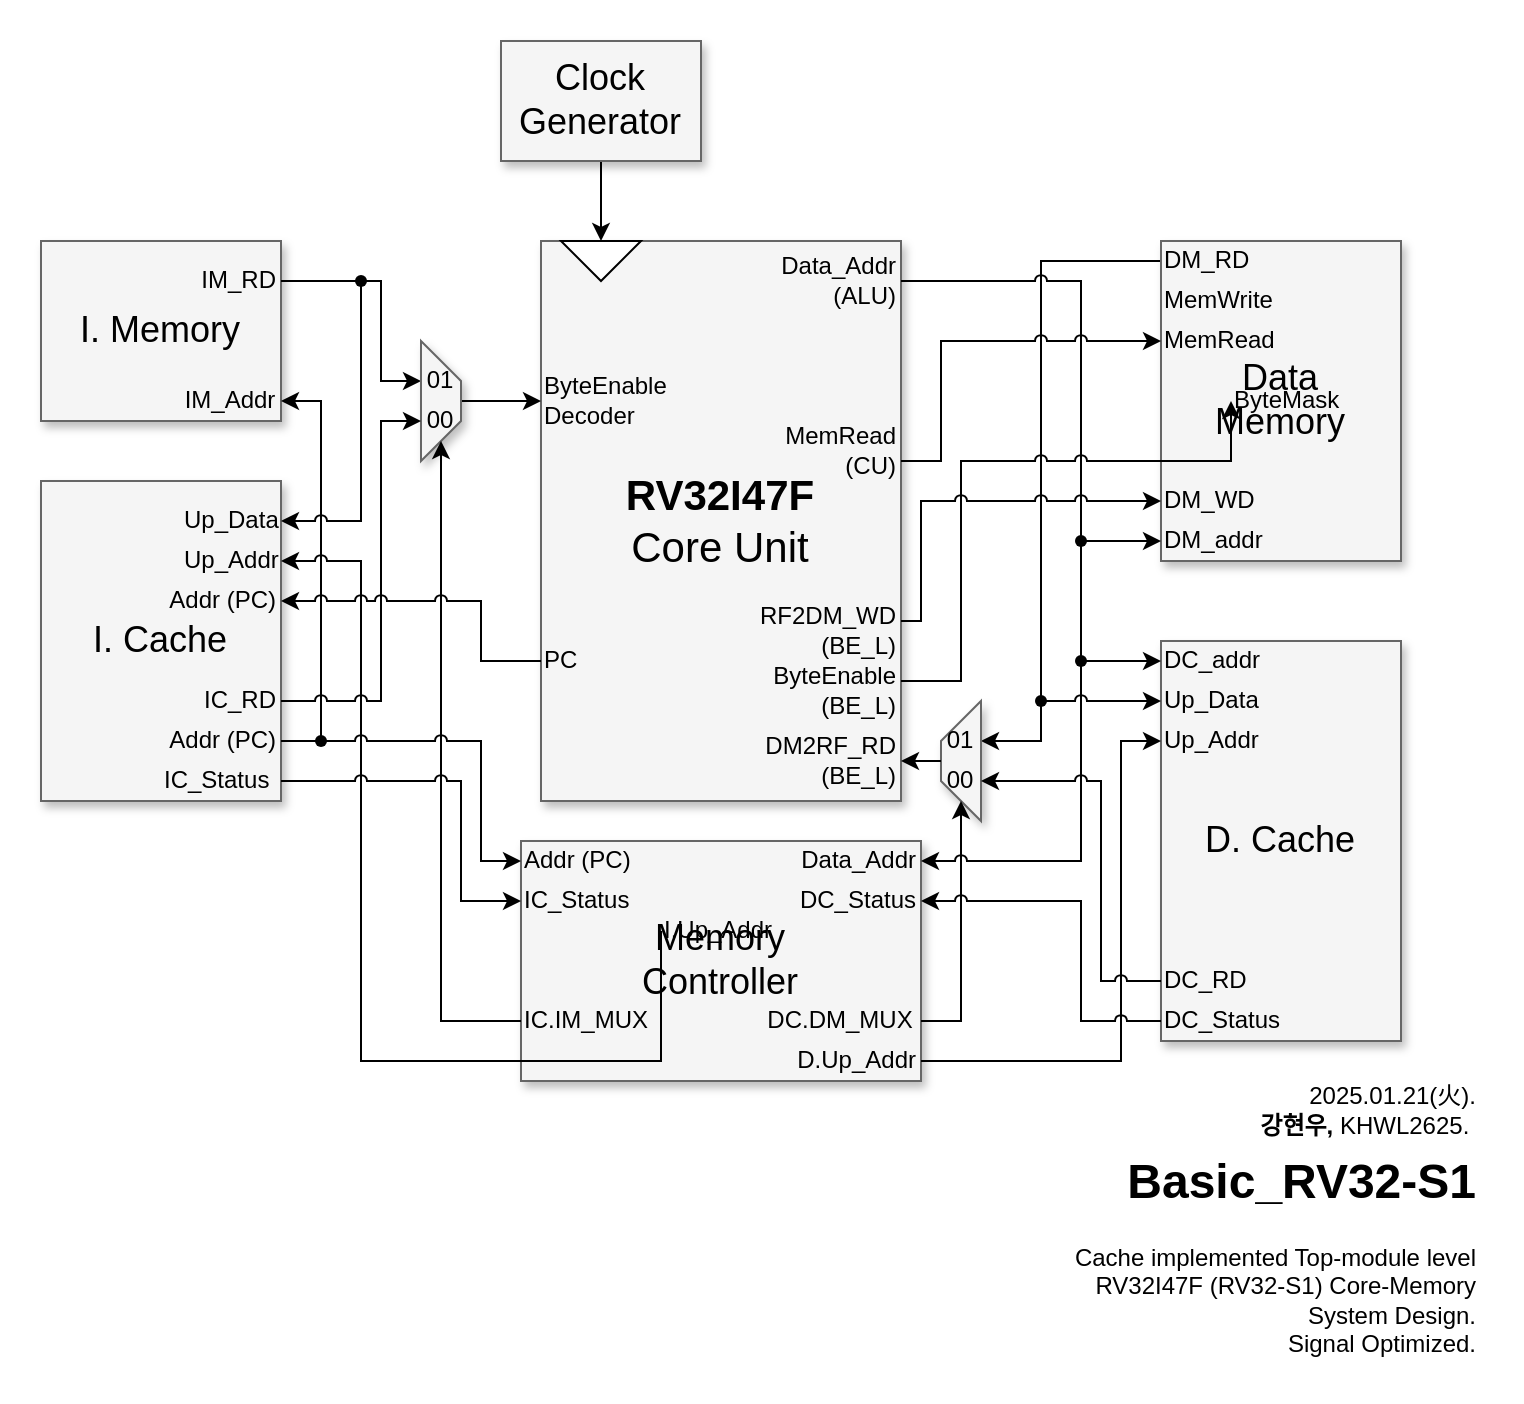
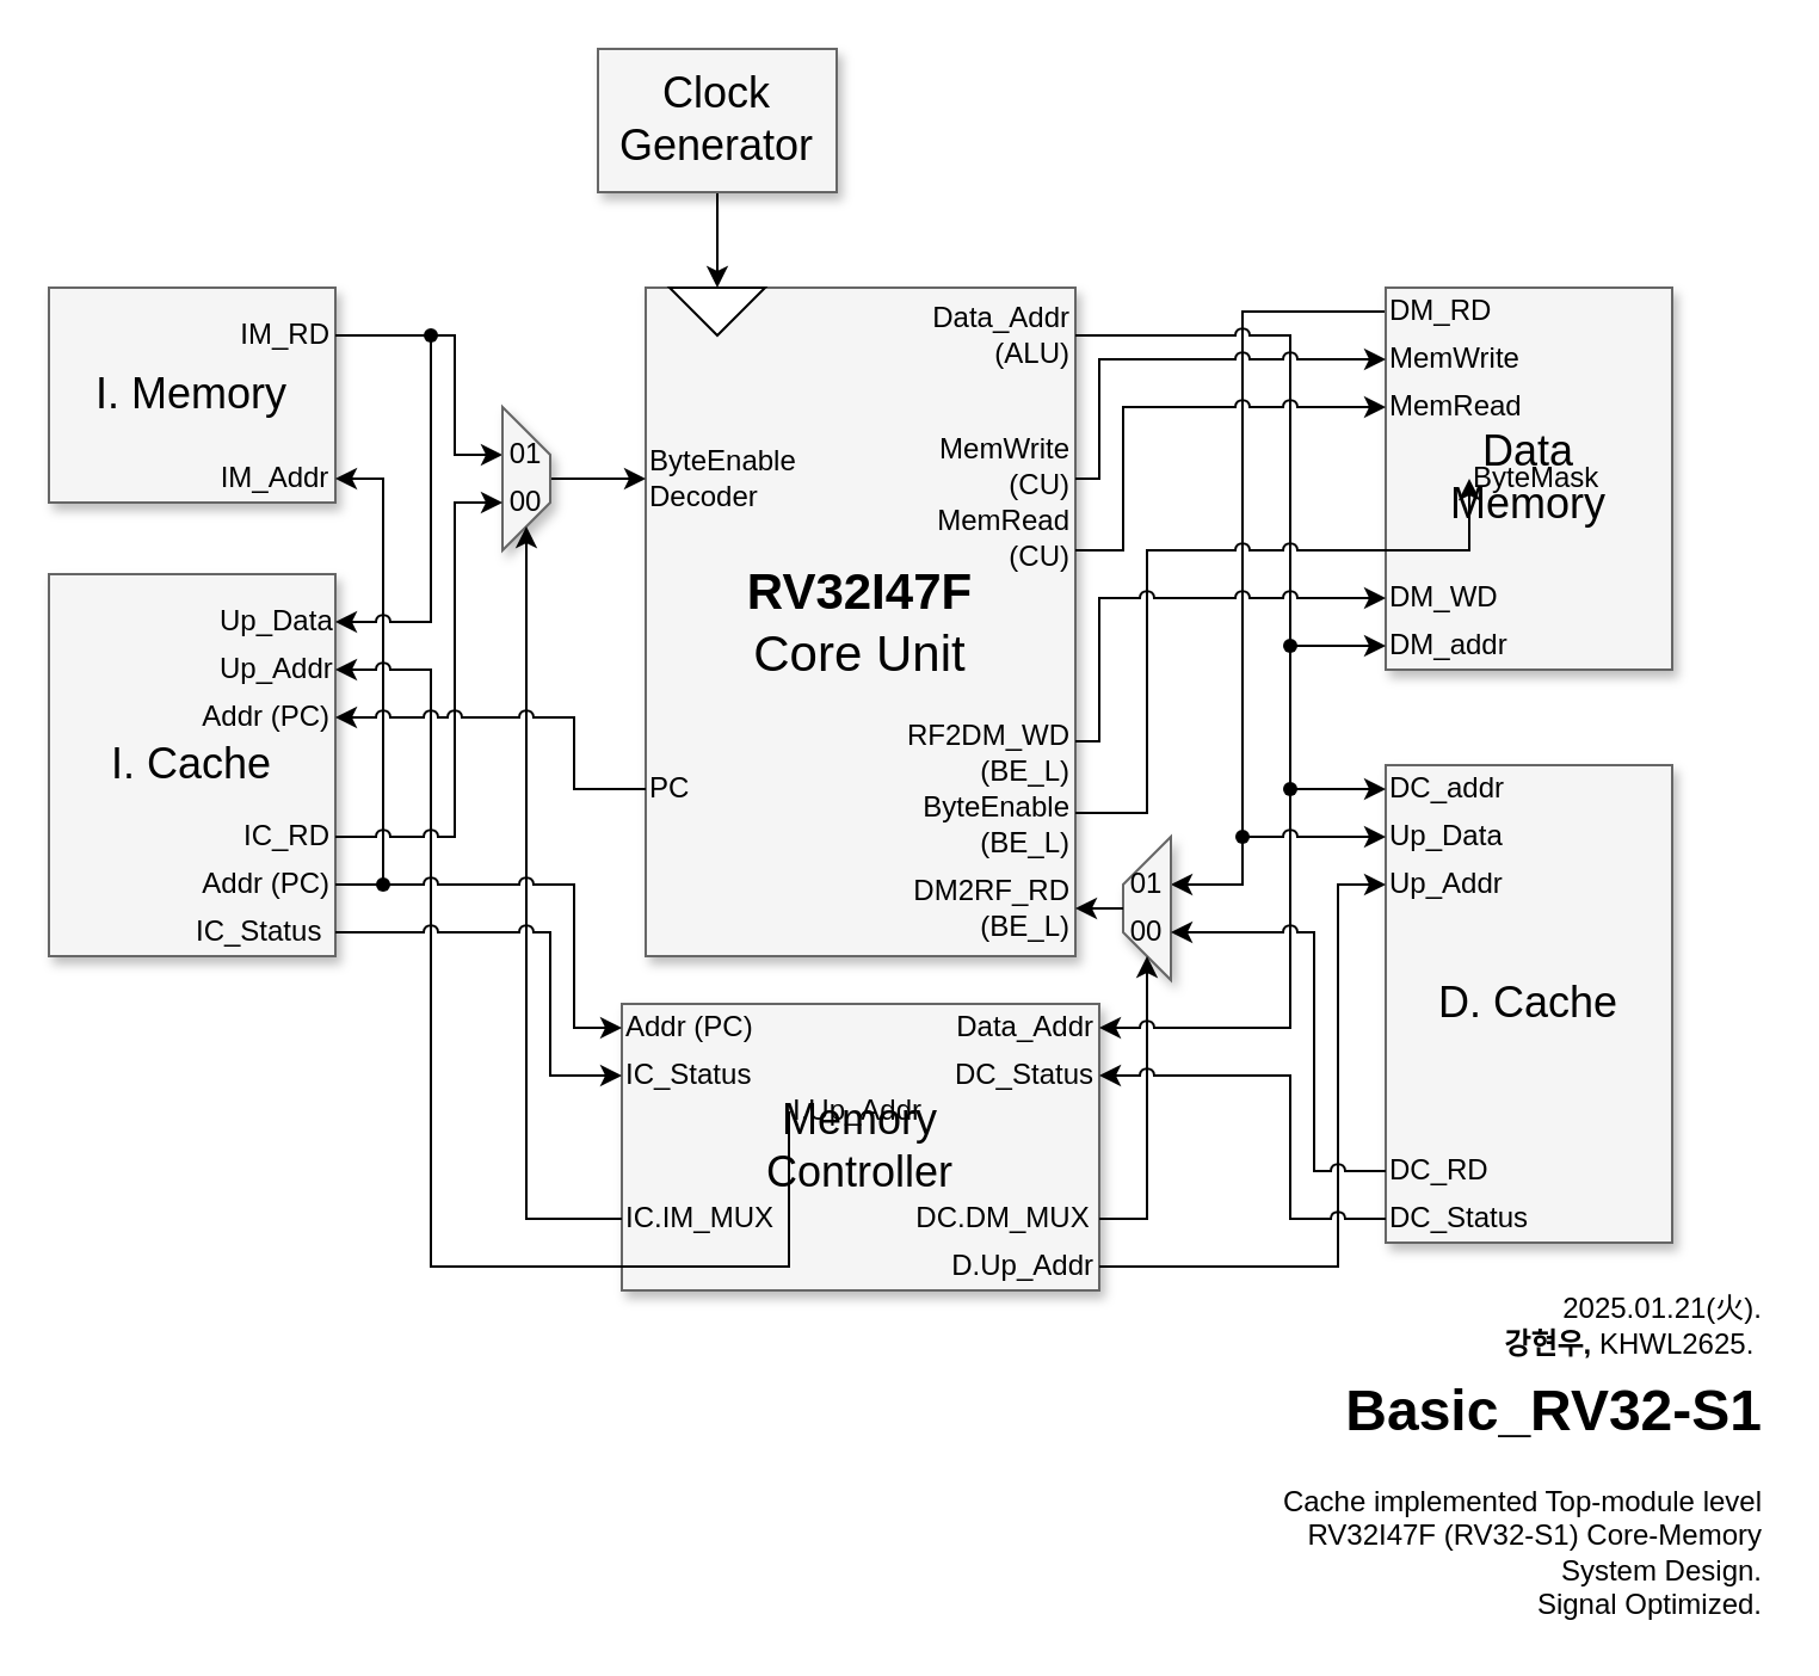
+ <mxCell id="76" style="edgeStyle=orthogonalEdgeStyle;rounded=0;orthogonalLoop=1;jettySize=auto;html=1;entryX=0;entryY=0.5;entryDx=0;entryDy=0;jumpStyle=arc;" parent="1" source="45" target="56" edge="1"><mxGeometry relative="1" as="geometry"><Array as="points"><mxPoint x="460" y="200" /><mxPoint x="460" y="150" /></Array></mxGeometry></mxCell>
+ <mxCell id="45" value="MemWrite&lt;div&gt;(CU)&lt;/div&gt;" style="text;html=1;align=right;verticalAlign=middle;whiteSpace=wrap;rounded=0;" parent="1" vertex="1"><mxGeometry x="390" y="180" width="60" height="30" as="geometry" /></mxCell>
